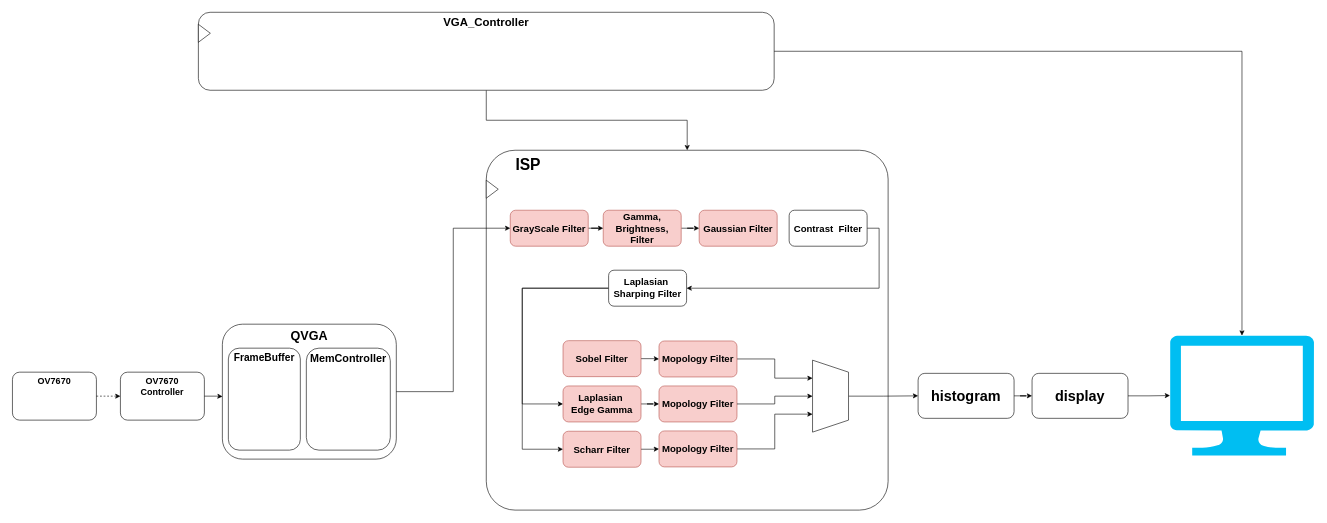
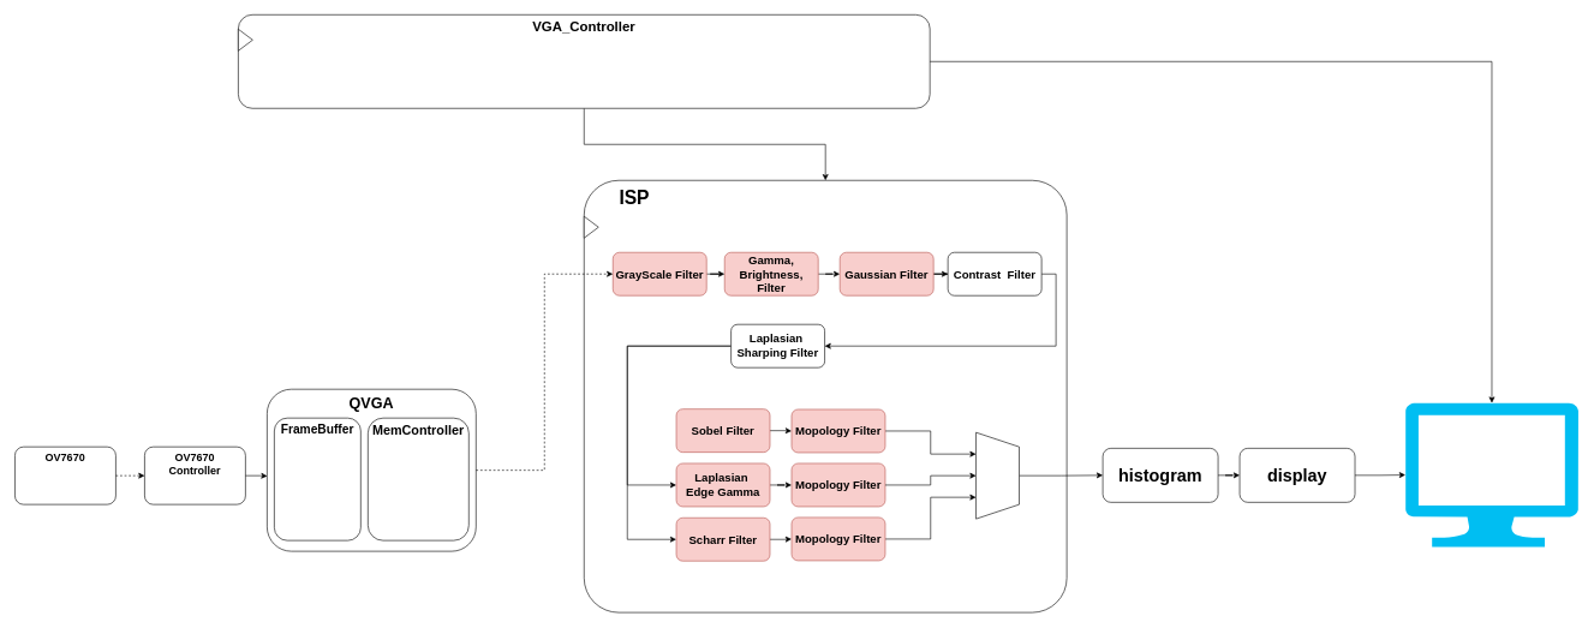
+ <mxCell id="6" value="" style="edgeStyle=orthogonalEdgeStyle;rounded=0;orthogonalLoop=1;jettySize=auto;html=1;" parent="1" source="7" target="29" edge="1"><mxGeometry relative="1" as="geometry" /></mxCell>
- <mxCell id="42" style="edgeStyle=orthogonalEdgeStyle;rounded=0;orthogonalLoop=1;jettySize=auto;html=1;entryX=0;entryY=0.5;entryDx=0;entryDy=0;" parent="1" source="23" target="27" edge="1"><mxGeometry relative="1" as="geometry" /></mxCell>
+ <mxCell id="42" style="edgeStyle=orthogonalEdgeStyle;rounded=0;orthogonalLoop=1;jettySize=auto;html=1;entryX=0;entryY=0.5;entryDx=0;entryDy=0;dashed=1;" parent="1" source="23" target="27" edge="1"><mxGeometry relative="1" as="geometry" /></mxCell>
